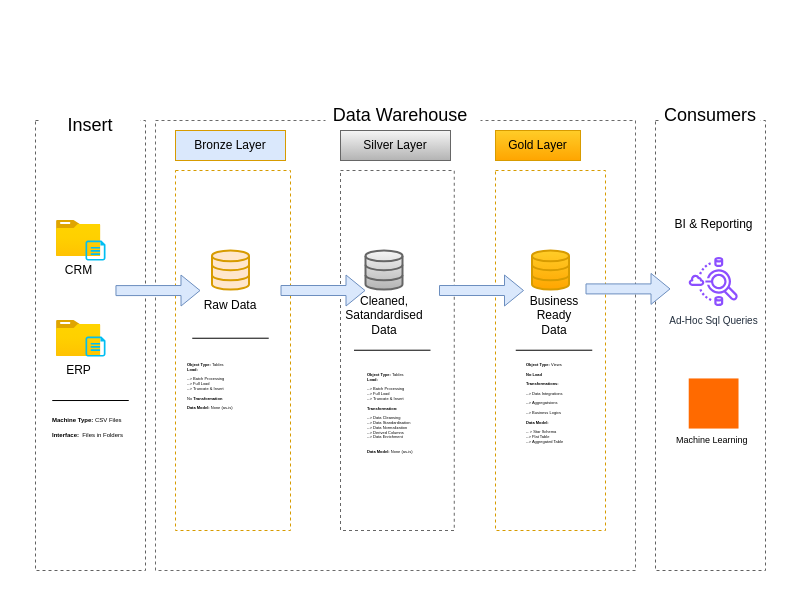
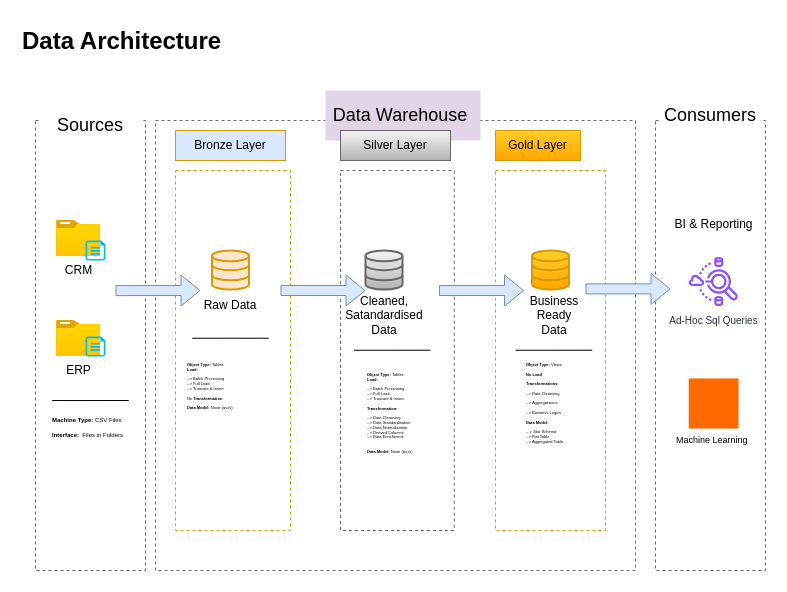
+ <mxCell id="40" value="&lt;h1 style=&quot;margin-top: 0px;&quot;&gt;Data Architecture&lt;/h1&gt;" style="text;html=1;whiteSpace=wrap;overflow=hidden;rounded=0;" vertex="1" parent="1"><mxGeometry x="20" y="20" width="205" height="40" as="geometry" /></mxCell>
- <mxCell id="5" value="&lt;span style=&quot;font-size: 18px;&quot;&gt;Data Warehouse&amp;nbsp;&lt;/span&gt;" style="rounded=0;whiteSpace=wrap;html=1;strokeColor=none;" vertex="1" parent="1"><mxGeometry x="325" y="90" width="155" height="50" as="geometry" /></mxCell>
+ <mxCell id="5" value="&lt;span style=&quot;font-size: 18px;&quot;&gt;Data Warehouse&amp;nbsp;&lt;/span&gt;" style="rounded=0;whiteSpace=wrap;html=1;strokeColor=none;fillColor=#e1d5e7;" vertex="1" parent="1"><mxGeometry x="325" y="90" width="155" height="50" as="geometry" /></mxCell>
- <mxCell id="3" value="&lt;font style=&quot;font-size: 18px;&quot;&gt;Insert&lt;/font&gt;" style="rounded=0;whiteSpace=wrap;html=1;strokeColor=none;" vertex="1" parent="1"><mxGeometry x="40" y="110" width="100" height="30" as="geometry" /></mxCell>
+ <mxCell id="3" value="&lt;font style=&quot;font-size: 18px;&quot;&gt;Sources&lt;/font&gt;" style="rounded=0;whiteSpace=wrap;html=1;strokeColor=none;" vertex="1" parent="1"><mxGeometry x="40" y="110" width="100" height="30" as="geometry" /></mxCell>
- <mxCell id="34" value="&lt;b&gt;Object Type: &lt;/b&gt;Views&lt;div&gt;&lt;br&gt;&lt;div&gt;&lt;b&gt;No Load&lt;/b&gt;&lt;/div&gt;&lt;div&gt;&lt;b&gt;&lt;br&gt;&lt;/b&gt;&lt;/div&gt;&lt;div&gt;&lt;b&gt;Transformations:&lt;/b&gt;&lt;/div&gt;&lt;div&gt;&lt;br&gt;&lt;/div&gt;&lt;div&gt;--&amp;gt; Data Integrations&amp;nbsp;&lt;/div&gt;&lt;div&gt;&lt;br&gt;&lt;/div&gt;&lt;div&gt;--&amp;gt; Aggregatsions&lt;/div&gt;&lt;div&gt;&lt;br&gt;&lt;/div&gt;&lt;div&gt;--&amp;gt; Business Logics&lt;/div&gt;&lt;div&gt;&lt;br&gt;&lt;/div&gt;&lt;div&gt;&lt;b&gt;Data Model:&amp;nbsp;&lt;/b&gt;&lt;/div&gt;&lt;/div&gt;&lt;div&gt;&lt;b&gt;&lt;br&gt;&lt;/b&gt;&lt;/div&gt;&lt;div&gt;-- &amp;gt; Star Schema&lt;/div&gt;&lt;div&gt;--&amp;gt; Flat Table&amp;nbsp;&lt;/div&gt;&lt;div&gt;--&amp;gt; Aggregated Table&lt;/div&gt;" style="text;html=1;align=left;verticalAlign=top;whiteSpace=wrap;rounded=0;fontSize=4;labelPosition=center;verticalLabelPosition=middle;" vertex="1" parent="1"><mxGeometry x="523.5" y="356" width="60" height="94" as="geometry" /></mxCell>
+ <mxCell id="34" value="&lt;b&gt;Object Type: &lt;/b&gt;Views&lt;div&gt;&lt;br&gt;&lt;div&gt;&lt;b&gt;No Load&lt;/b&gt;&lt;/div&gt;&lt;div&gt;&lt;b&gt;&lt;br&gt;&lt;/b&gt;&lt;/div&gt;&lt;div&gt;&lt;b&gt;Transformations:&lt;/b&gt;&lt;/div&gt;&lt;div&gt;&lt;br&gt;&lt;/div&gt;&lt;div&gt;--&amp;gt; Data Cleansing&amp;nbsp;&lt;/div&gt;&lt;div&gt;&lt;br&gt;&lt;/div&gt;&lt;div&gt;--&amp;gt; Aggregatsions&lt;/div&gt;&lt;div&gt;&lt;br&gt;&lt;/div&gt;&lt;div&gt;--&amp;gt; Business Logics&lt;/div&gt;&lt;div&gt;&lt;br&gt;&lt;/div&gt;&lt;div&gt;&lt;b&gt;Data Model:&amp;nbsp;&lt;/b&gt;&lt;/div&gt;&lt;/div&gt;&lt;div&gt;&lt;b&gt;&lt;br&gt;&lt;/b&gt;&lt;/div&gt;&lt;div&gt;-- &amp;gt; Star Schema&lt;/div&gt;&lt;div&gt;--&amp;gt; Flat Table&amp;nbsp;&lt;/div&gt;&lt;div&gt;--&amp;gt; Aggregated Table&lt;/div&gt;" style="text;html=1;align=left;verticalAlign=top;whiteSpace=wrap;rounded=0;fontSize=4;labelPosition=center;verticalLabelPosition=middle;" vertex="1" parent="1"><mxGeometry x="523.5" y="356" width="60" height="94" as="geometry" /></mxCell>
